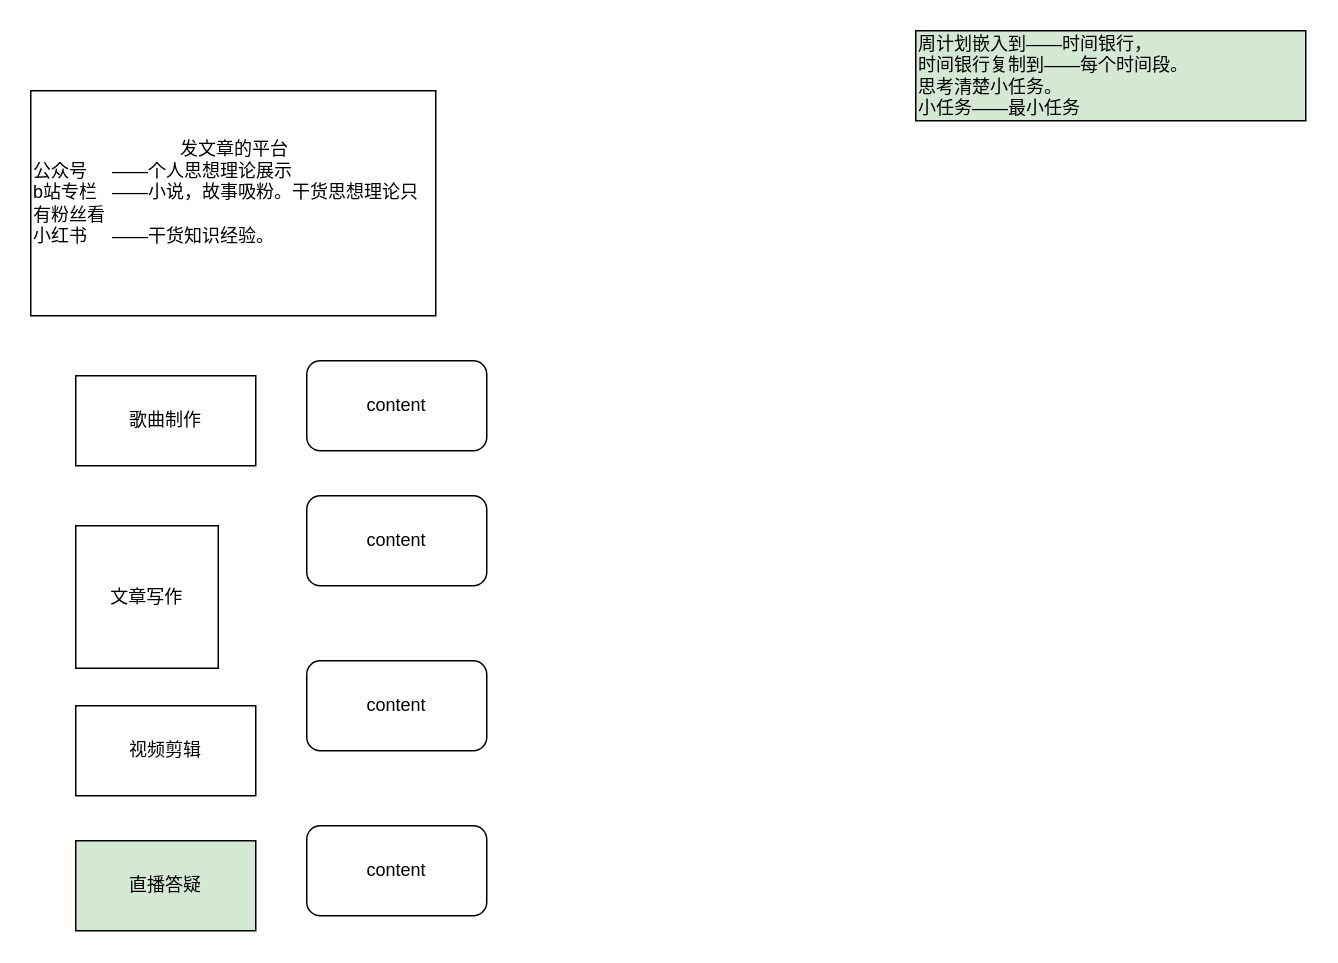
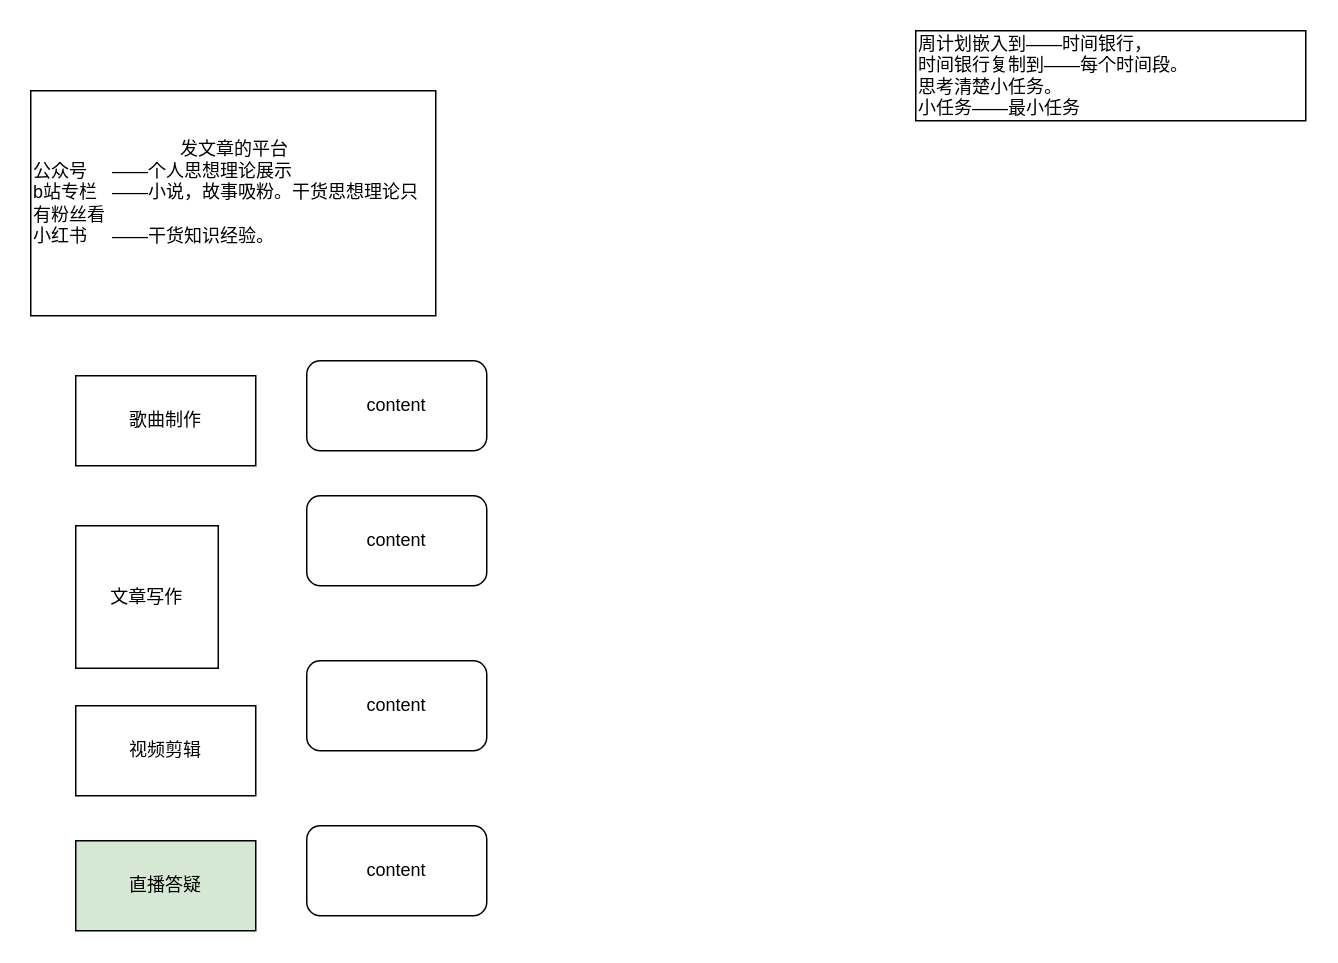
- <mxCell id="7" value="周计划嵌入到——时间银行，&lt;br&gt;时间银行复制到——每个时间段。&lt;br&gt;思考清楚小任务。&lt;br&gt;小任务——最小任务" style="rounded=0;whiteSpace=wrap;html=1;align=left;fillColor=#d5e8d4;" vertex="1" parent="1"><mxGeometry x="610" y="20" width="260" height="60" as="geometry" /></mxCell>
+ <mxCell id="7" value="周计划嵌入到——时间银行，&lt;br&gt;时间银行复制到——每个时间段。&lt;br&gt;思考清楚小任务。&lt;br&gt;小任务——最小任务" style="rounded=0;whiteSpace=wrap;html=1;align=left;" vertex="1" parent="1"><mxGeometry x="610" y="20" width="260" height="60" as="geometry" /></mxCell>
